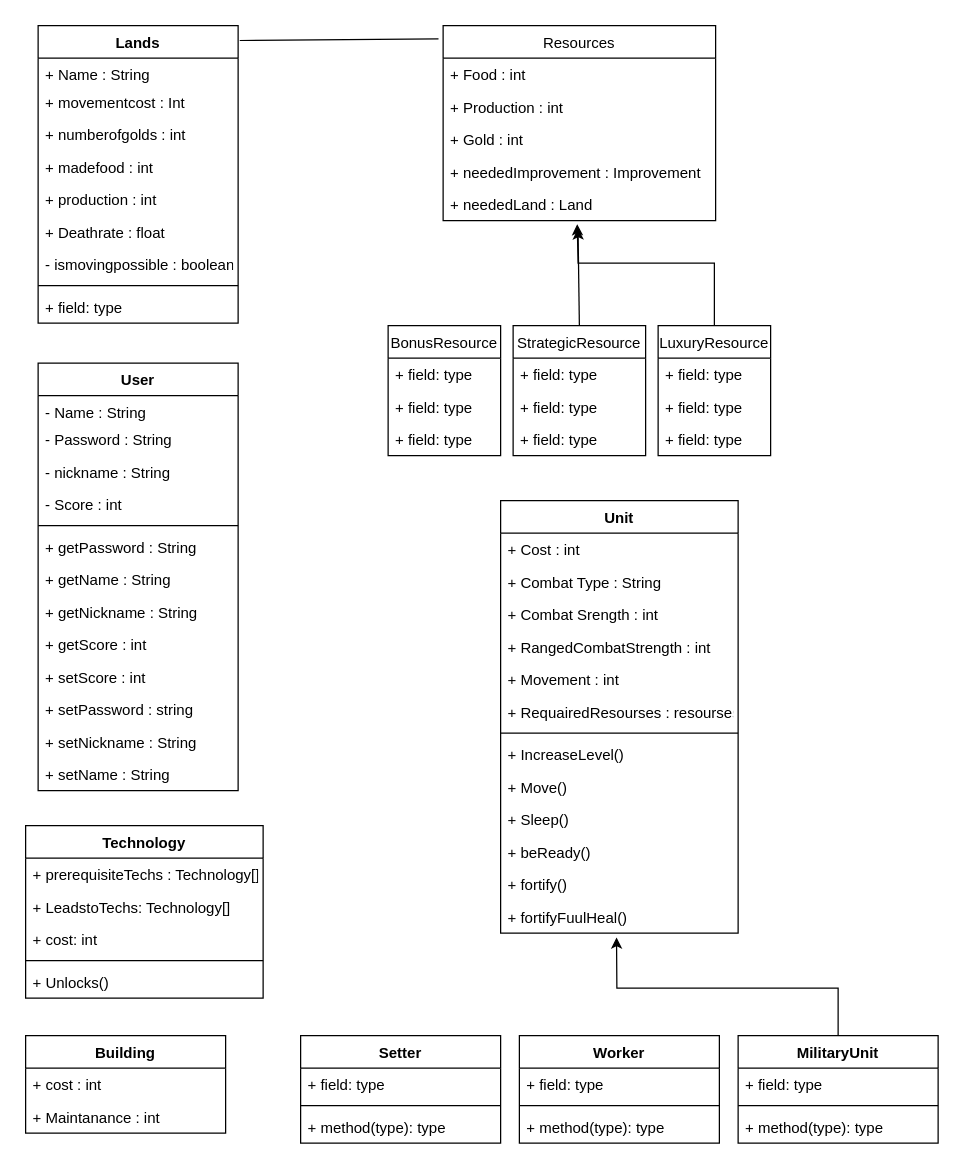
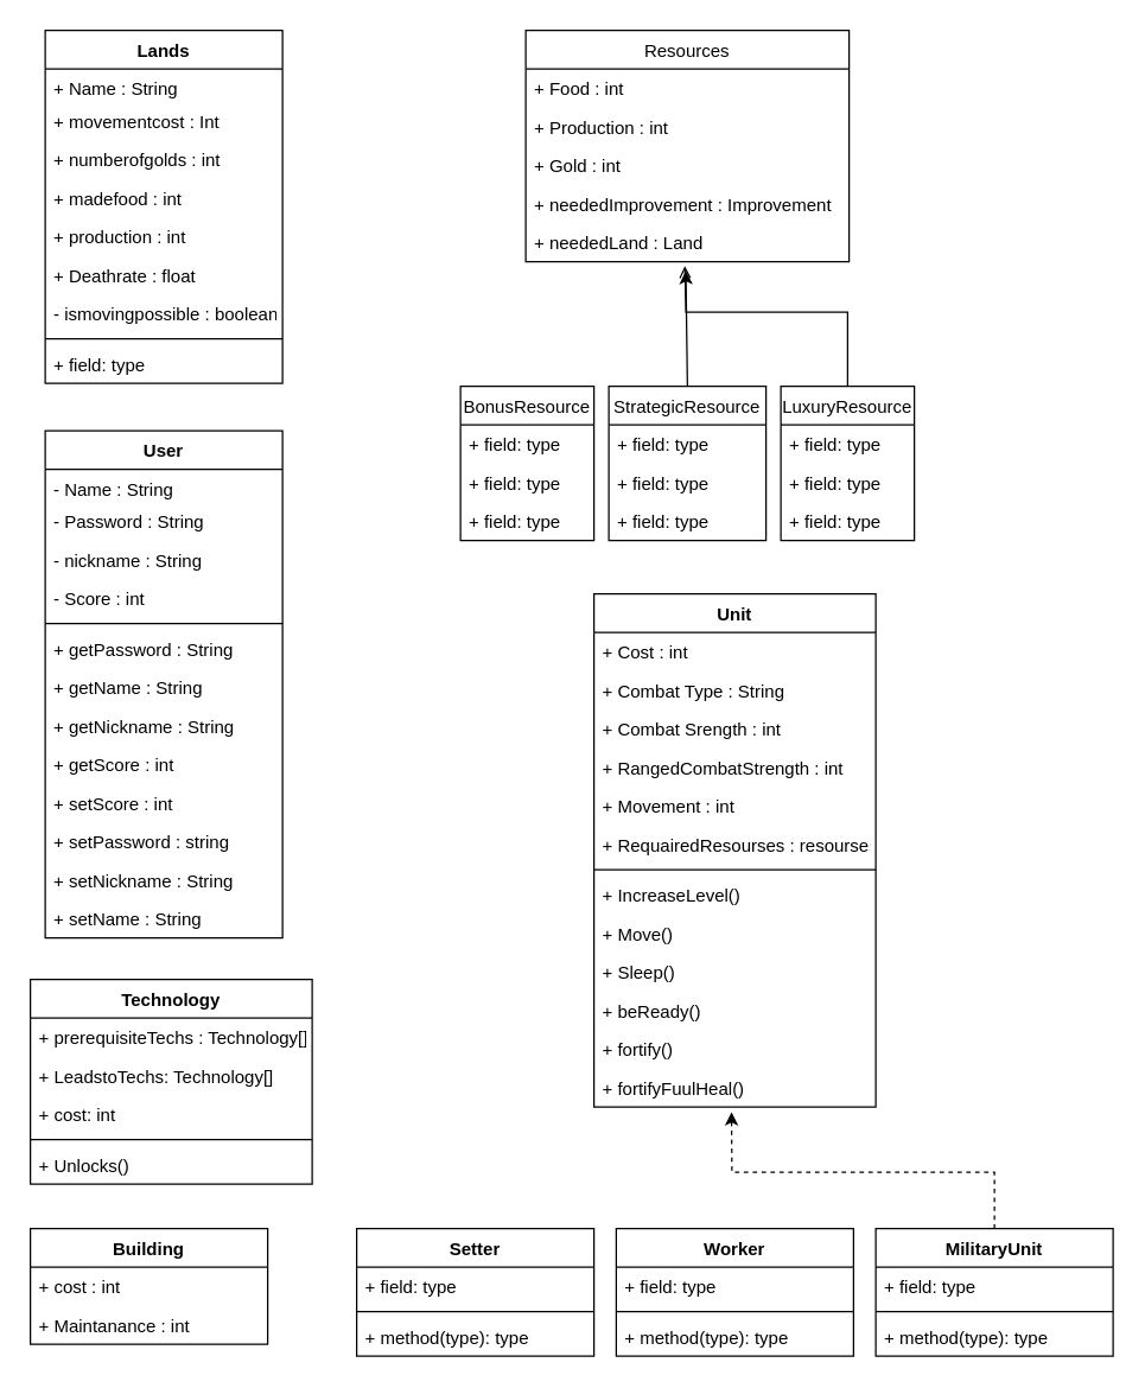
- <mxCell id="82" value="" style="endArrow=none;html=1;rounded=0;exitX=1.008;exitY=0.05;exitDx=0;exitDy=0;exitPerimeter=0;entryX=-0.017;entryY=0.068;entryDx=0;entryDy=0;entryPerimeter=0;" edge="1" parent="1" source="2" target="26"><mxGeometry width="50" height="50" relative="1" as="geometry"><mxPoint x="250" y="-40" as="sourcePoint" /><mxPoint x="300" y="-90" as="targetPoint" /></mxGeometry></mxCell>
- <mxCell id="80" value="" style="endArrow=classic;html=1;rounded=0;exitX=0.5;exitY=0;exitDx=0;exitDy=0;entryX=0.492;entryY=1.109;entryDx=0;entryDy=0;entryPerimeter=0;" edge="1" parent="1" source="40" target="31"><mxGeometry width="50" height="50" relative="1" as="geometry"><mxPoint x="580" y="220" as="sourcePoint" /><mxPoint x="630" y="170" as="targetPoint" /><Array as="points"><mxPoint x="571" y="210" /><mxPoint x="462" y="210" /></Array></mxGeometry></mxCell>
+ <mxCell id="80" value="" style="endArrow=open;html=1;rounded=0;exitX=0.5;exitY=0;exitDx=0;exitDy=0;entryX=0.492;entryY=1.109;entryDx=0;entryDy=0;entryPerimeter=0;" edge="1" parent="1" source="40" target="31"><mxGeometry width="50" height="50" relative="1" as="geometry"><mxPoint x="580" y="220" as="sourcePoint" /><mxPoint x="630" y="170" as="targetPoint" /><Array as="points"><mxPoint x="571" y="210" /><mxPoint x="462" y="210" /></Array></mxGeometry></mxCell>
- <mxCell id="70" value="" style="endArrow=classic;html=1;rounded=0;exitX=0.5;exitY=0;exitDx=0;exitDy=0;entryX=0.488;entryY=1.132;entryDx=0;entryDy=0;entryPerimeter=0;" edge="1" parent="1" source="58" target="57"><mxGeometry width="50" height="50" relative="1" as="geometry"><mxPoint x="660" y="780" as="sourcePoint" /><mxPoint x="710" y="730" as="targetPoint" /><Array as="points"><mxPoint x="670" y="790" /><mxPoint x="493" y="790" /></Array></mxGeometry></mxCell>
+ <mxCell id="70" value="" style="endArrow=classic;html=1;rounded=0;exitX=0.5;exitY=0;exitDx=0;exitDy=0;entryX=0.488;entryY=1.132;entryDx=0;entryDy=0;entryPerimeter=0;dashed=1;" edge="1" parent="1" source="58" target="57"><mxGeometry width="50" height="50" relative="1" as="geometry"><mxPoint x="660" y="780" as="sourcePoint" /><mxPoint x="710" y="730" as="targetPoint" /><Array as="points"><mxPoint x="670" y="790" /><mxPoint x="493" y="790" /></Array></mxGeometry></mxCell>
